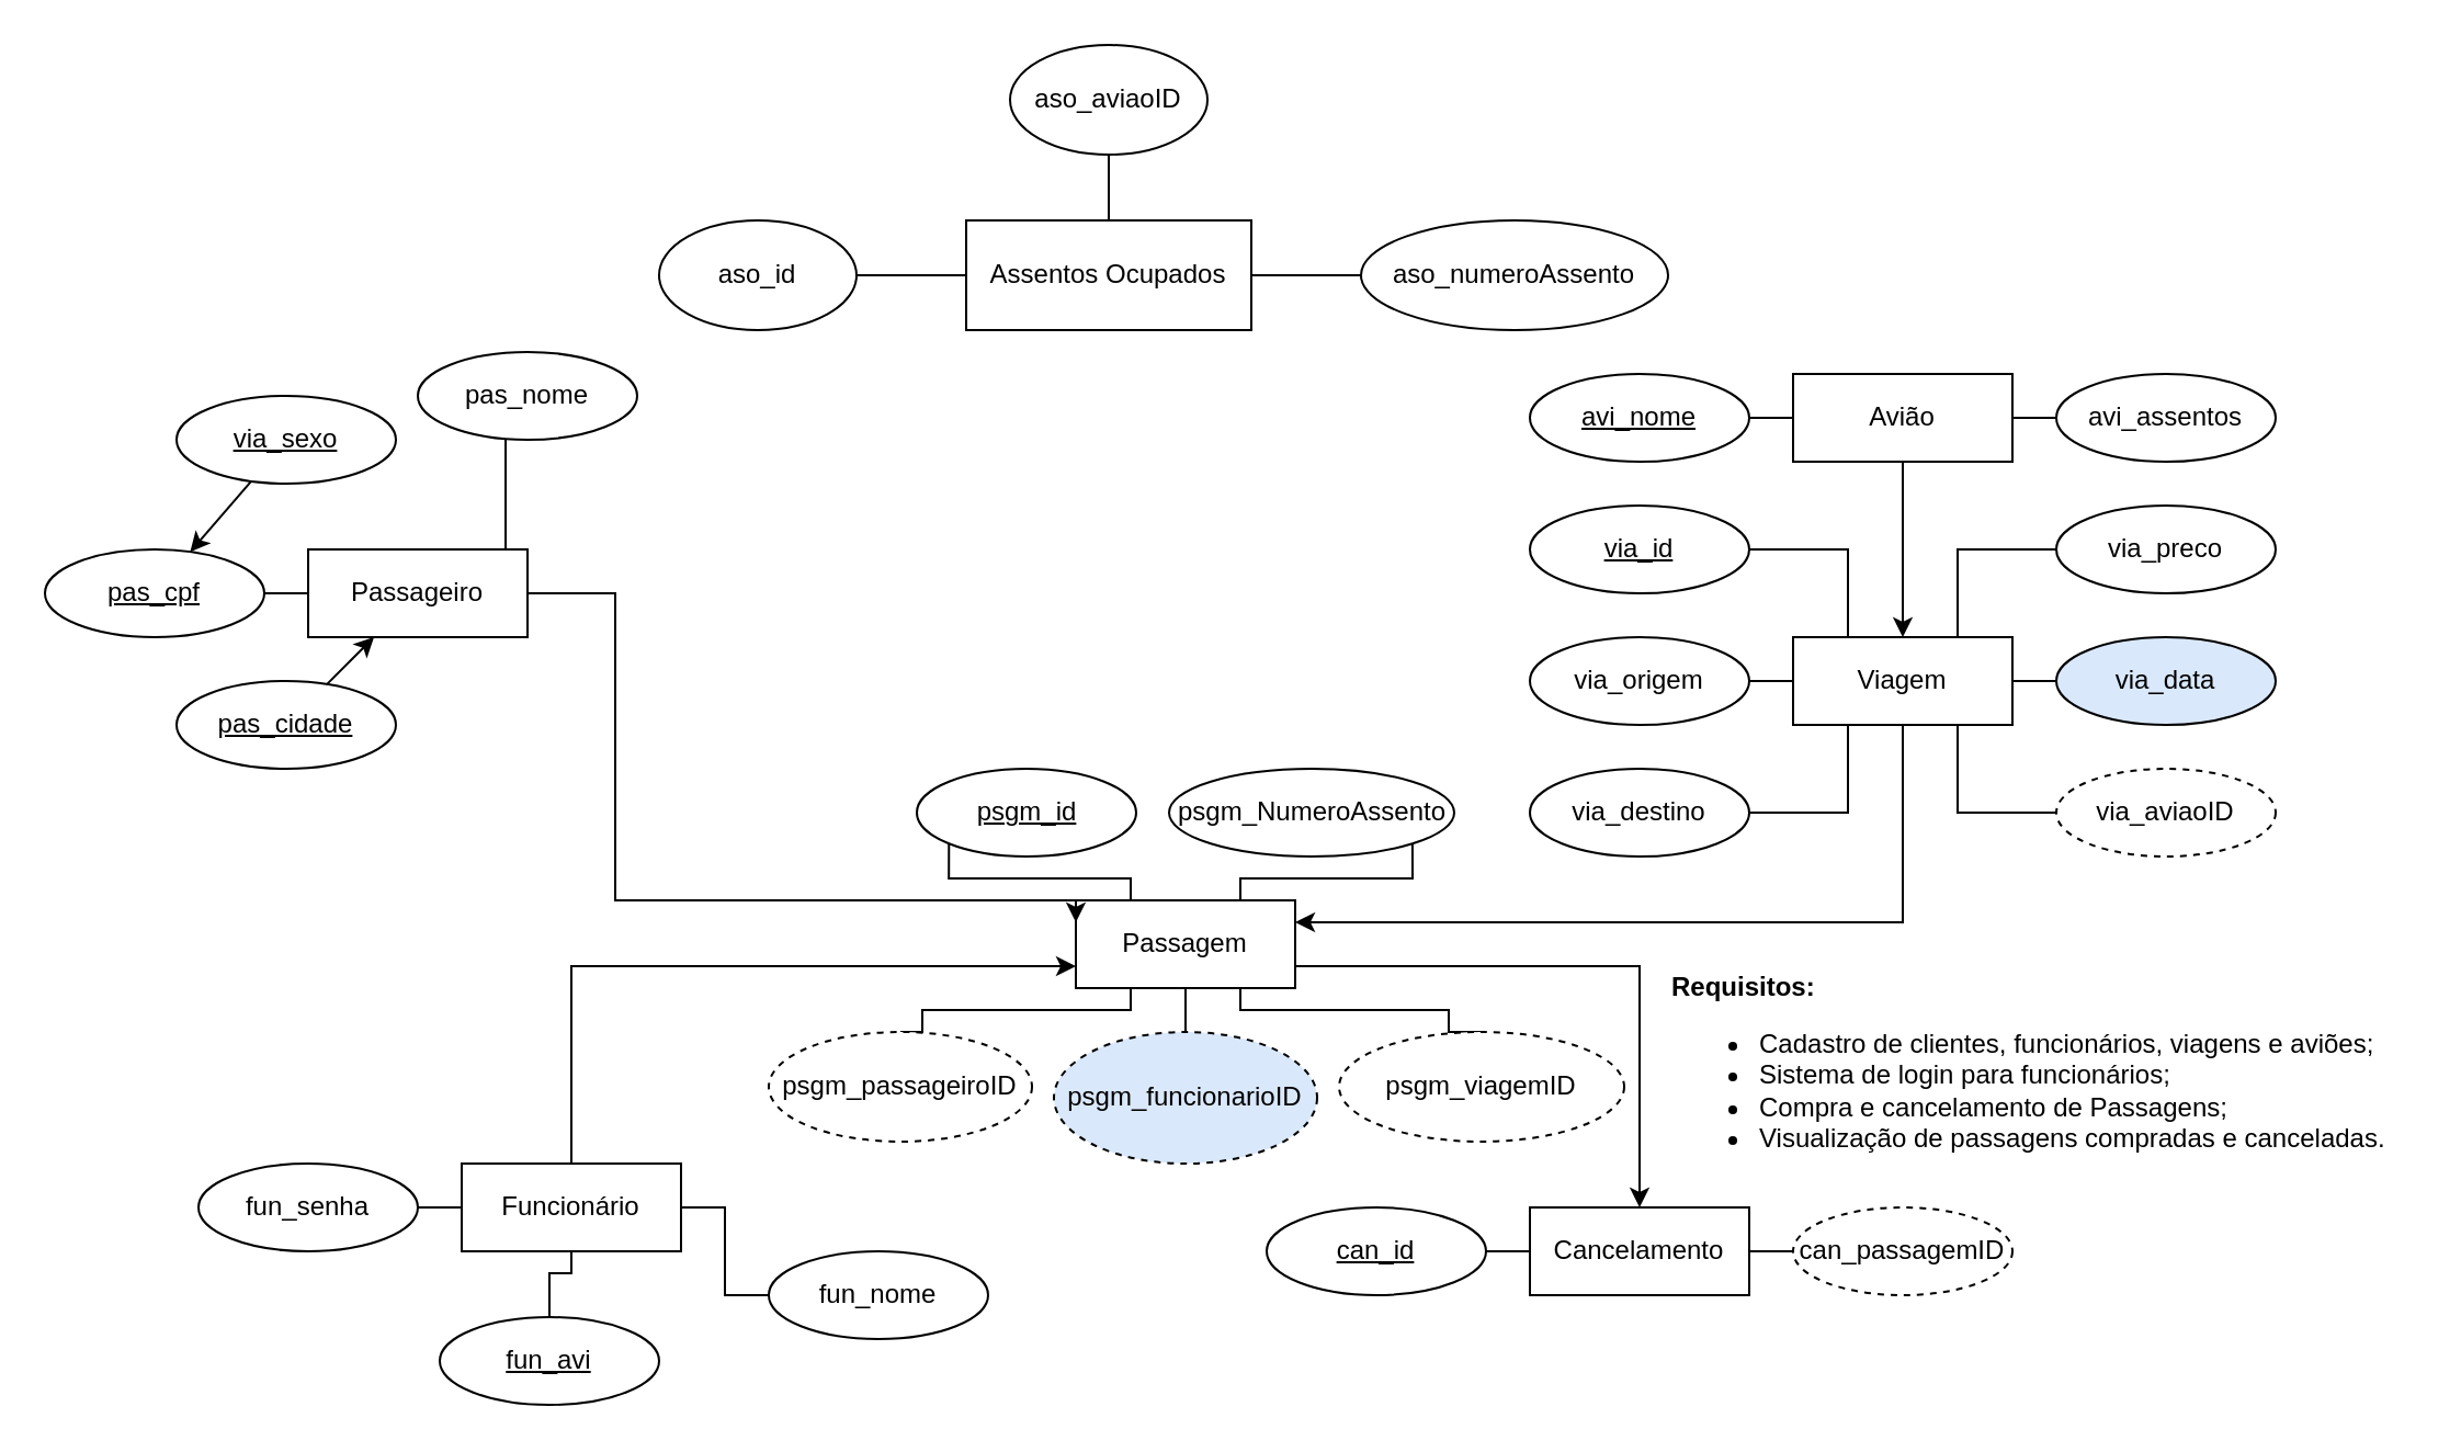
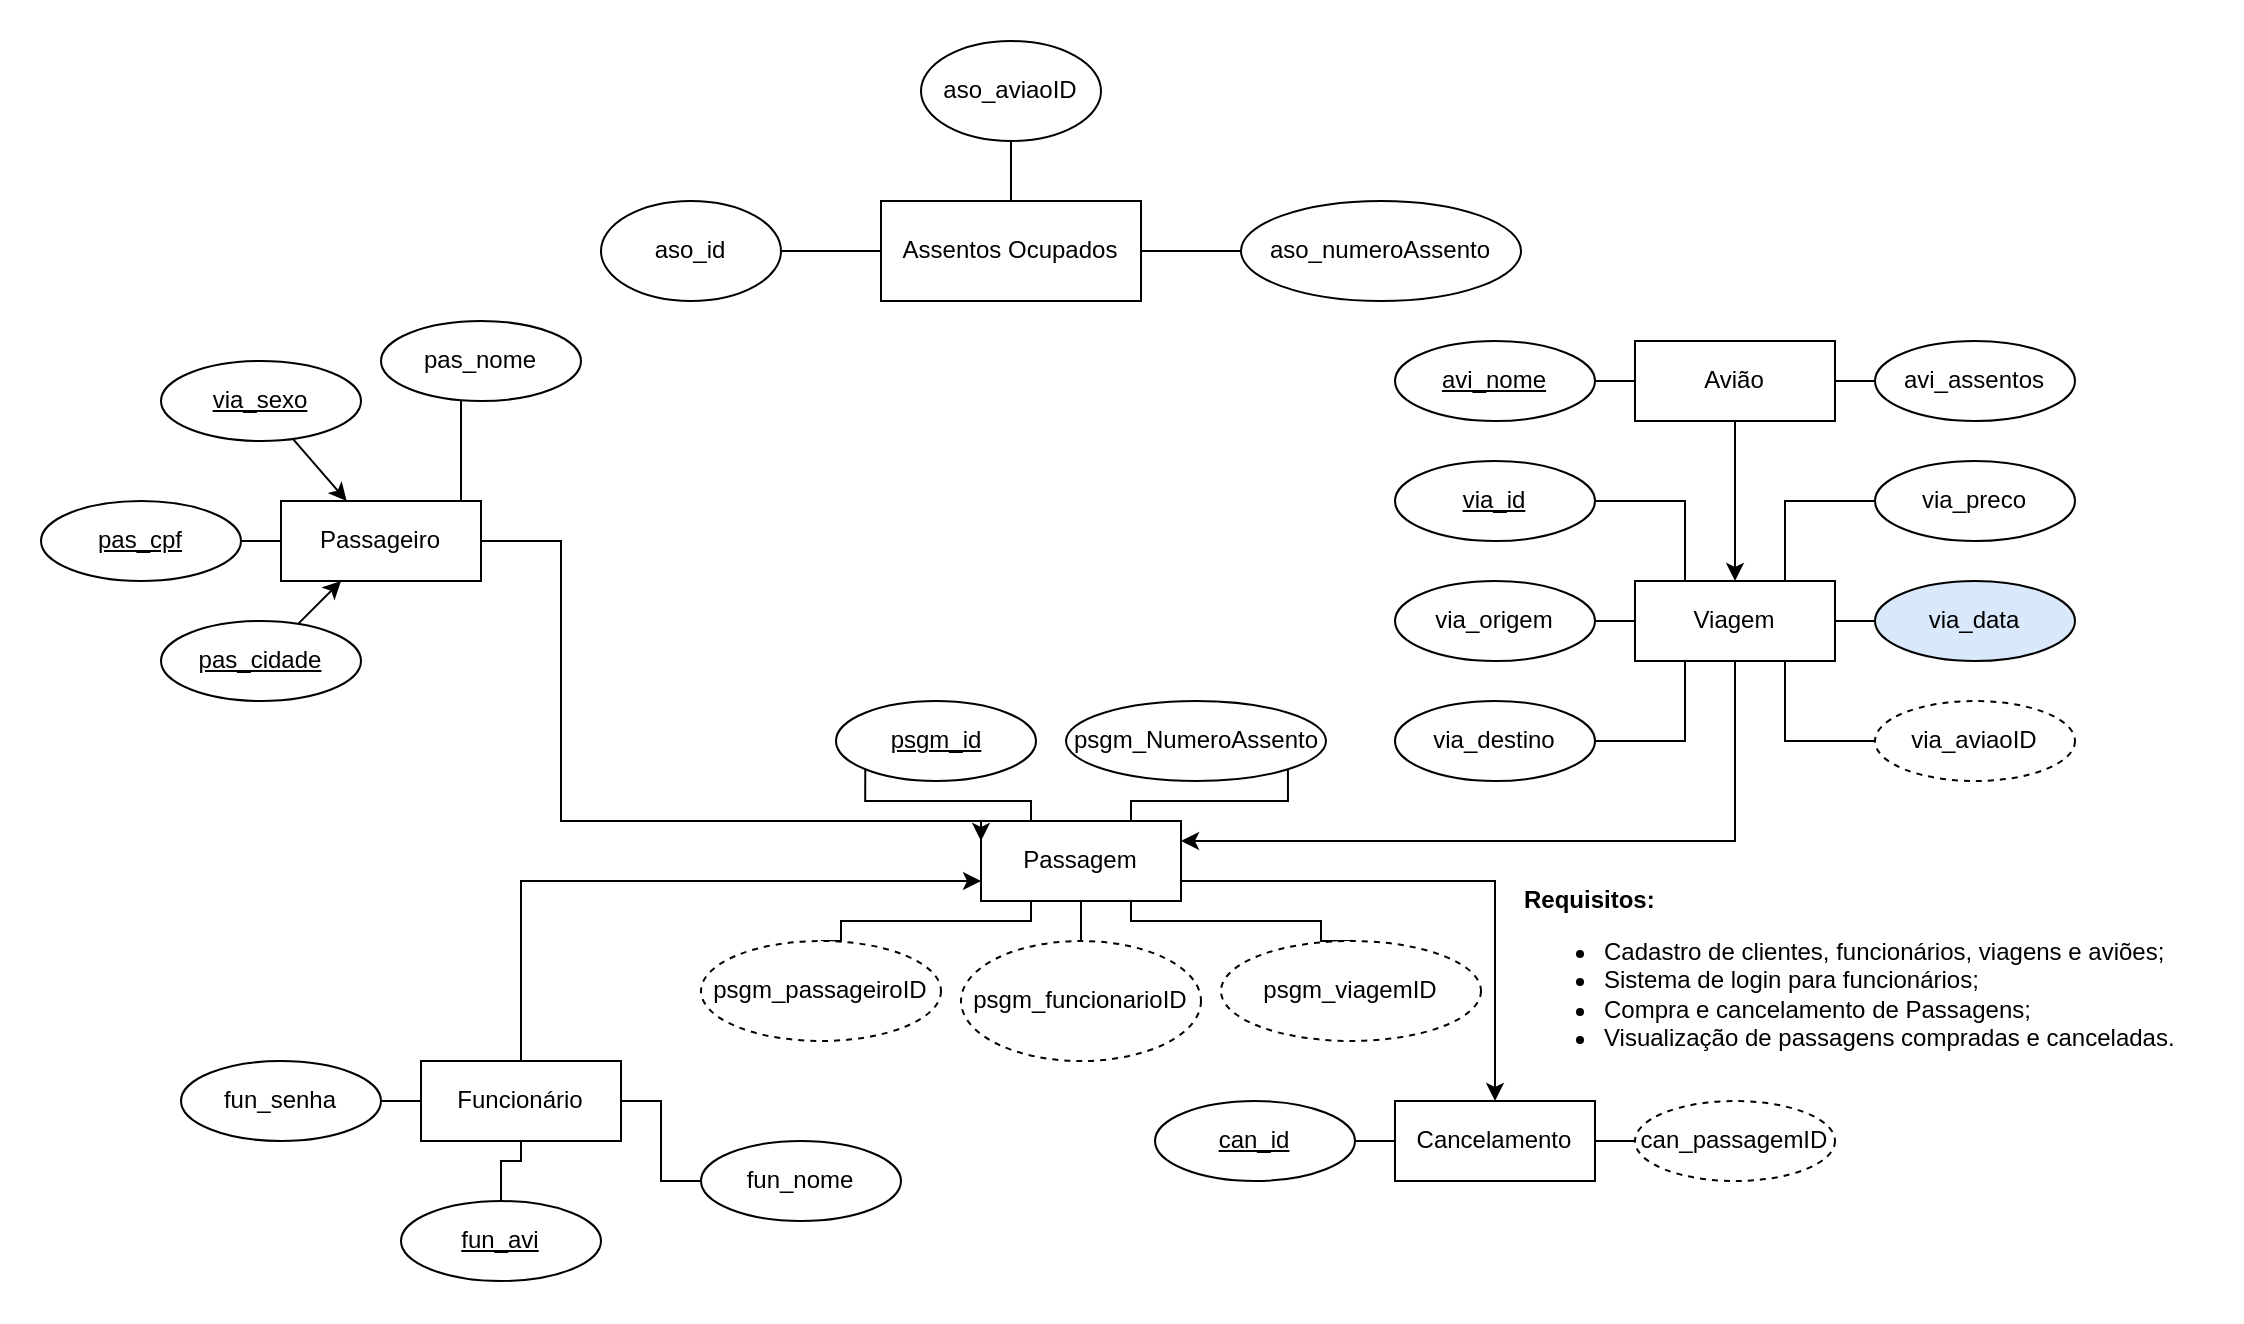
- <mxCell id="55" value="" style="endArrow=classic;html=1;rounded=0;" parent="1" source="54" target="29" edge="1"><mxGeometry width="50" height="50" relative="1" as="geometry"><mxPoint x="370" y="330" as="sourcePoint" /><mxPoint x="420" y="280" as="targetPoint" /></mxGeometry></mxCell>
+ <mxCell id="55" value="" style="endArrow=classic;html=1;rounded=0;" parent="1" source="54" target="7" edge="1"><mxGeometry width="50" height="50" relative="1" as="geometry"><mxPoint x="370" y="330" as="sourcePoint" /><mxPoint x="420" y="280" as="targetPoint" /></mxGeometry></mxCell>
- <mxCell id="44" value="psgm_funcionarioID" style="ellipse;whiteSpace=wrap;html=1;align=center;dashed=1;fillColor=#dae8fc;" parent="1" vertex="1"><mxGeometry x="480" y="470" width="120" height="60" as="geometry" /></mxCell>
+ <mxCell id="44" value="psgm_funcionarioID" style="ellipse;whiteSpace=wrap;html=1;align=center;dashed=1;" parent="1" vertex="1"><mxGeometry x="480" y="470" width="120" height="60" as="geometry" /></mxCell>
